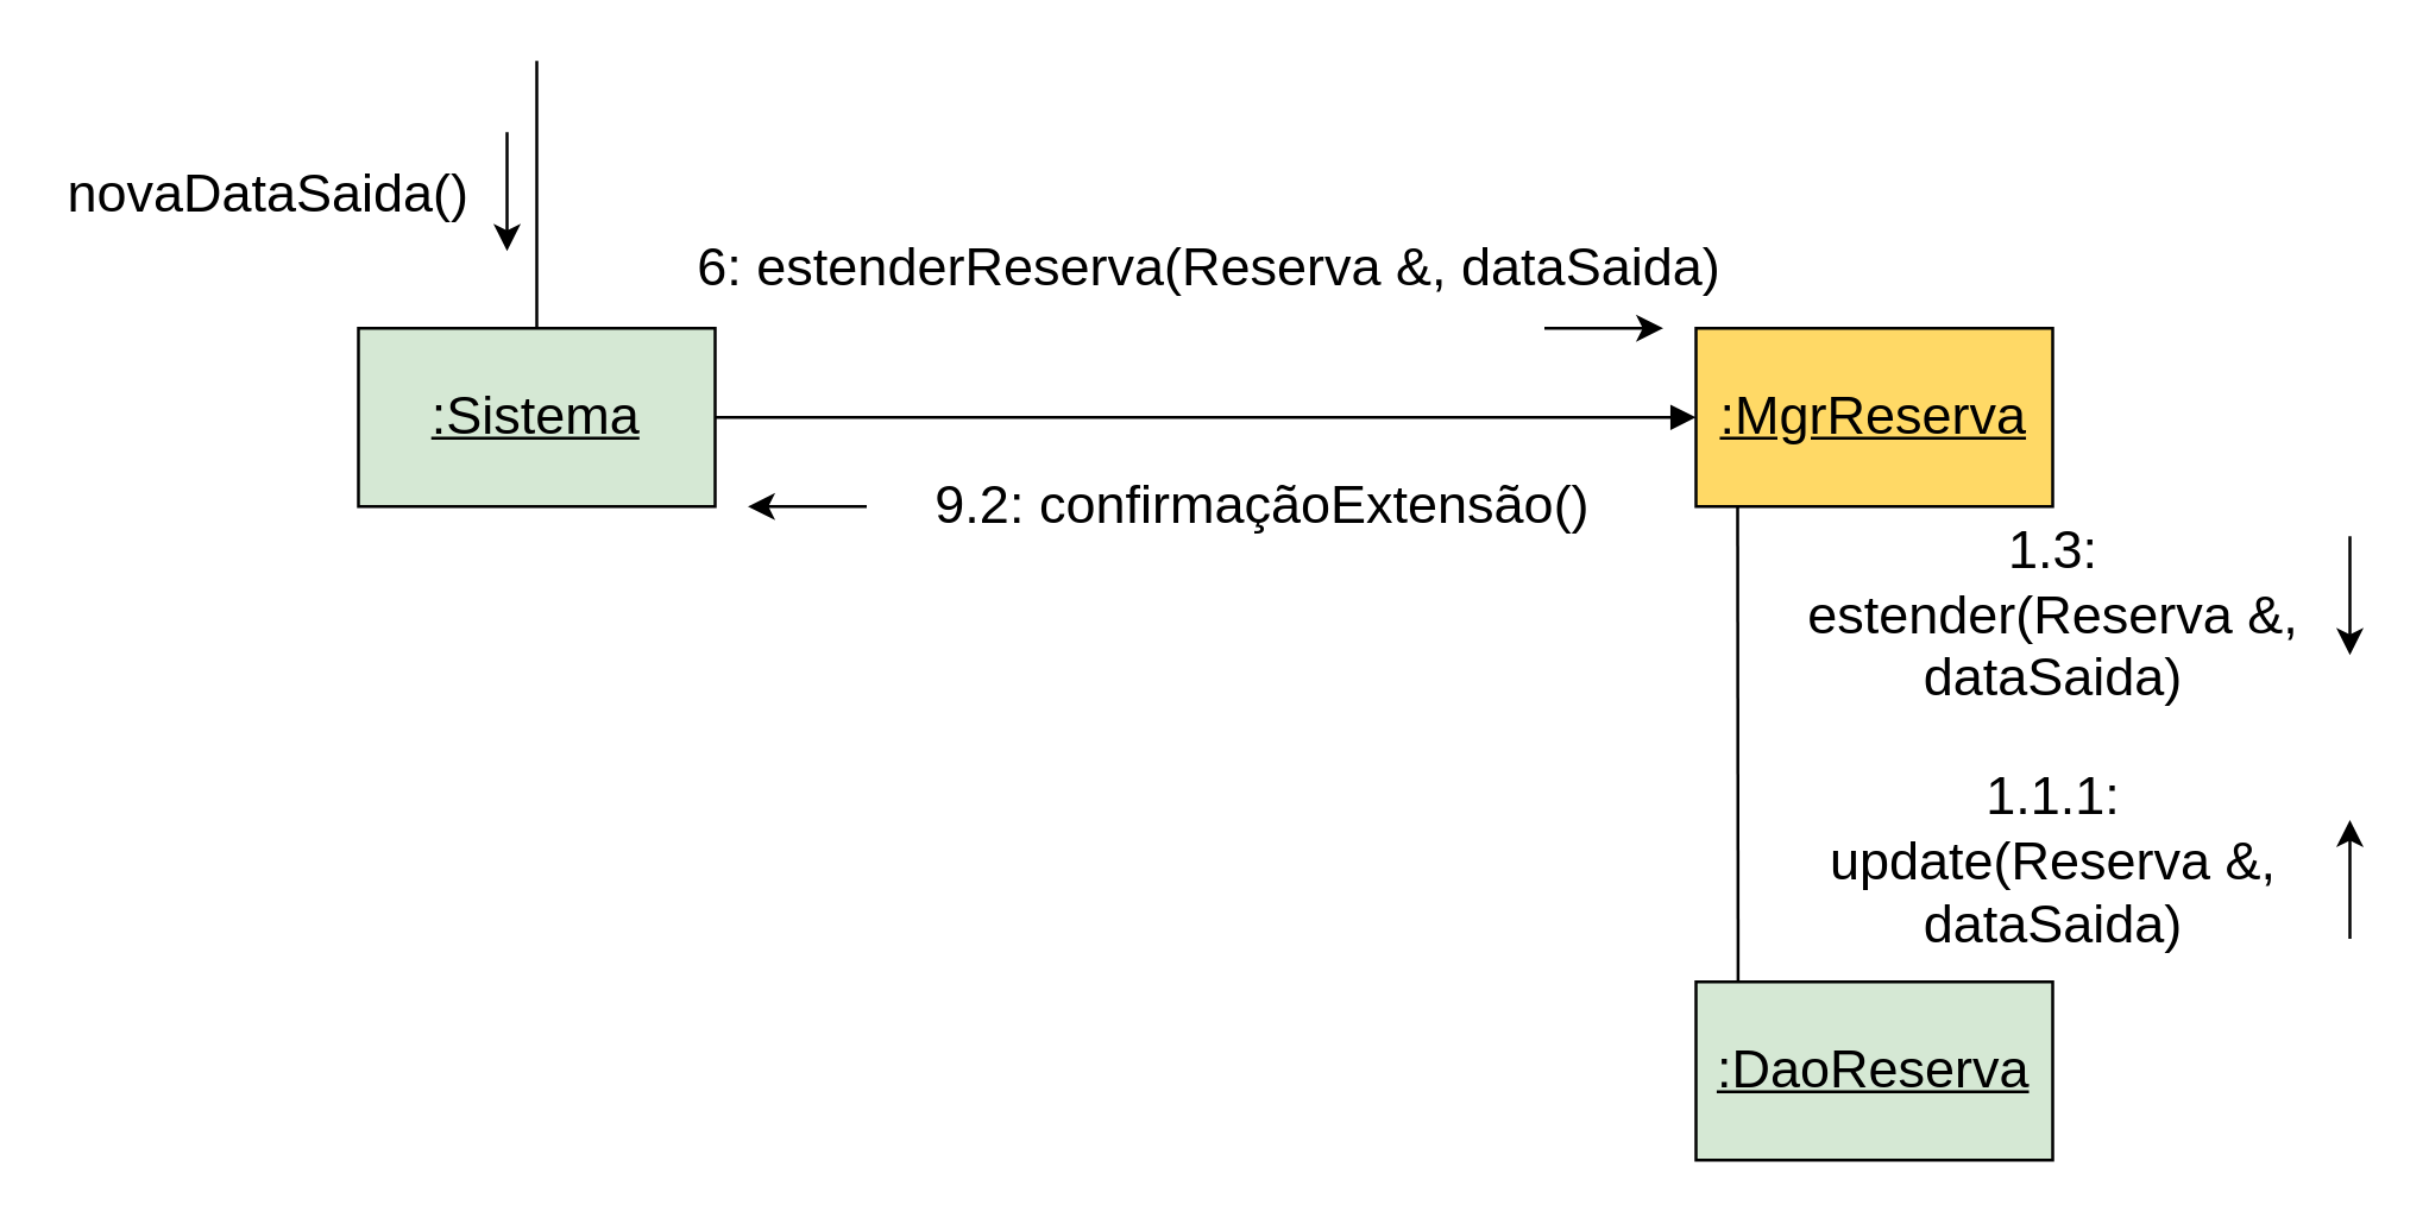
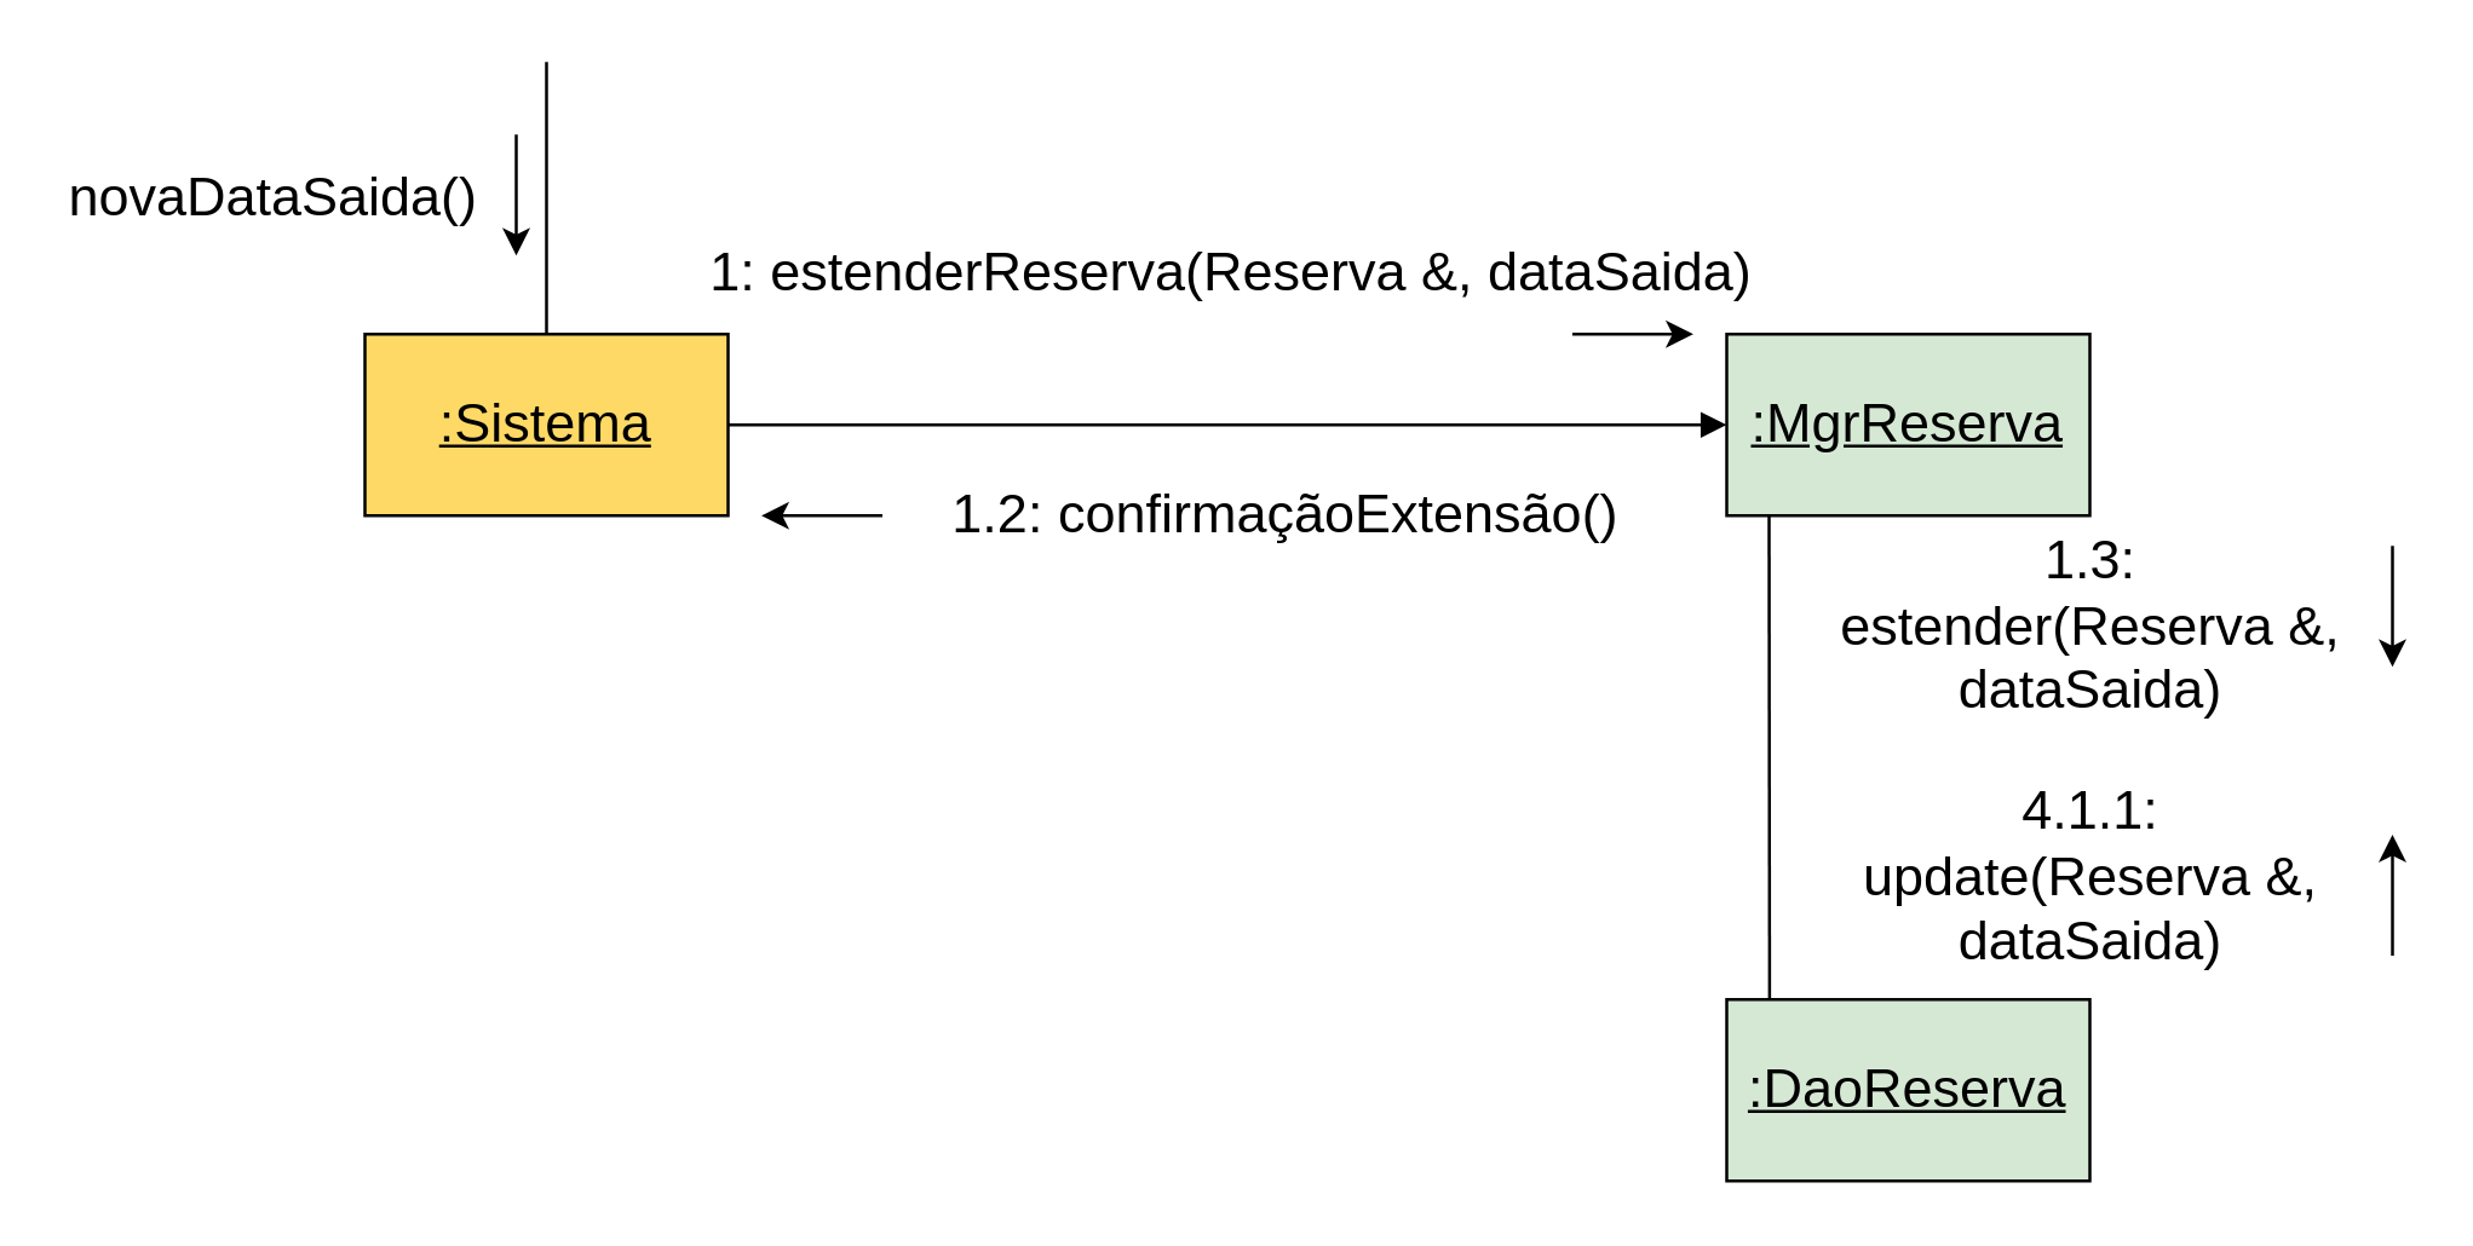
- <mxCell id="15" value="6: estenderReserva(Reserva &amp;amp;, dataSaida)" style="text;html=1;strokeColor=none;fillColor=none;align=center;verticalAlign=middle;whiteSpace=wrap;rounded=0;fontSize=18;" vertex="1" parent="1"><mxGeometry x="230" y="70" width="352.5" height="40" as="geometry" /></mxCell>
+ <mxCell id="15" value="1: estenderReserva(Reserva &amp;amp;, dataSaida)" style="text;html=1;strokeColor=none;fillColor=none;align=center;verticalAlign=middle;whiteSpace=wrap;rounded=0;fontSize=18;" vertex="1" parent="1"><mxGeometry x="230" y="70" width="352.5" height="40" as="geometry" /></mxCell>
- <mxCell id="2" value="&lt;font style=&quot;font-size: 18px;&quot;&gt;&lt;u&gt;:Sistema&lt;/u&gt;&lt;/font&gt;" style="rounded=0;whiteSpace=wrap;html=1;fillColor=#d5e8d4;" vertex="1" parent="1"><mxGeometry x="120" y="110" width="120" height="60" as="geometry" /></mxCell>
+ <mxCell id="2" value="&lt;font style=&quot;font-size: 18px;&quot;&gt;&lt;u&gt;:Sistema&lt;/u&gt;&lt;/font&gt;" style="rounded=0;whiteSpace=wrap;html=1;fillColor=#FFD966;" vertex="1" parent="1"><mxGeometry x="120" y="110" width="120" height="60" as="geometry" /></mxCell>
- <mxCell id="3" value="&lt;font style=&quot;font-size: 18px;&quot;&gt;&lt;u&gt;:MgrReserva&lt;/u&gt;&lt;/font&gt;" style="rounded=0;whiteSpace=wrap;html=1;fillColor=#FFD966;" vertex="1" parent="1"><mxGeometry x="570" y="110" width="120" height="60" as="geometry" /></mxCell>
+ <mxCell id="3" value="&lt;font style=&quot;font-size: 18px;&quot;&gt;&lt;u&gt;:MgrReserva&lt;/u&gt;&lt;/font&gt;" style="rounded=0;whiteSpace=wrap;html=1;fillColor=#d5e8d4;" vertex="1" parent="1"><mxGeometry x="570" y="110" width="120" height="60" as="geometry" /></mxCell>
- <mxCell id="10" value="9.2: confirmaçãoExtensão()" style="text;html=1;strokeColor=none;fillColor=none;align=center;verticalAlign=middle;whiteSpace=wrap;rounded=0;fontSize=18;" vertex="1" parent="1"><mxGeometry x="300" y="150" width="249" height="40" as="geometry" /></mxCell>
+ <mxCell id="10" value="1.2: confirmaçãoExtensão()" style="text;html=1;strokeColor=none;fillColor=none;align=center;verticalAlign=middle;whiteSpace=wrap;rounded=0;fontSize=18;" vertex="1" parent="1"><mxGeometry x="300" y="150" width="249" height="40" as="geometry" /></mxCell>
- <mxCell id="17" value="1.1.1: &lt;br&gt;update(Reserva &amp;amp;, dataSaida)" style="text;html=1;strokeColor=none;fillColor=none;align=center;verticalAlign=middle;whiteSpace=wrap;rounded=0;fontSize=18;" vertex="1" parent="1"><mxGeometry x="586" y="260" width="209" height="60" as="geometry" /></mxCell>
+ <mxCell id="17" value="4.1.1: &lt;br&gt;update(Reserva &amp;amp;, dataSaida)" style="text;html=1;strokeColor=none;fillColor=none;align=center;verticalAlign=middle;whiteSpace=wrap;rounded=0;fontSize=18;" vertex="1" parent="1"><mxGeometry x="586" y="260" width="209" height="60" as="geometry" /></mxCell>
